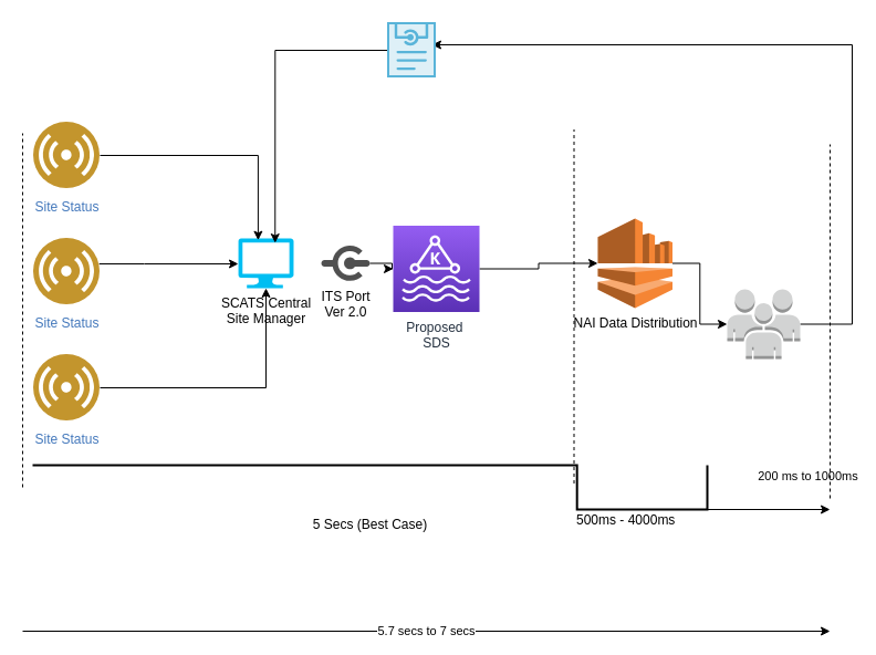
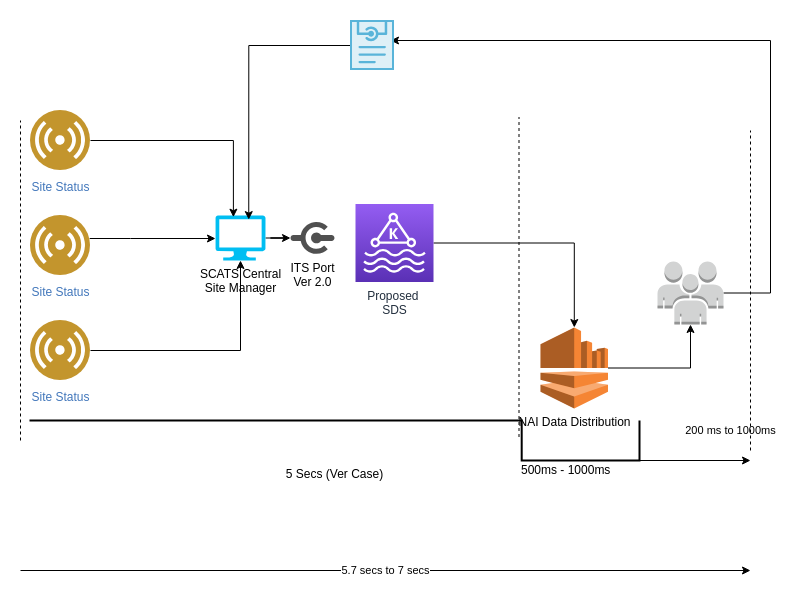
+ <mxCell id="4" style="edgeStyle=orthogonalEdgeStyle;rounded=0;orthogonalLoop=1;jettySize=auto;html=1;" parent="1" source="5" target="7" edge="1"><mxGeometry relative="1" as="geometry" /></mxCell>
- <mxCell id="6" style="edgeStyle=orthogonalEdgeStyle;rounded=0;orthogonalLoop=1;jettySize=auto;html=1;" parent="1" source="7" target="9" edge="1"><mxGeometry relative="1" as="geometry" /></mxCell>
- <mxCell id="11" value="NAI Data Distribution" style="outlineConnect=0;dashed=0;verticalLabelPosition=bottom;verticalAlign=top;align=center;html=1;shape=mxgraph.aws3.kinesis;fillColor=#F58534;gradientColor=none;" parent="1" vertex="1"><mxGeometry x="540" y="197" width="67.5" height="81" as="geometry" /></mxCell>
+ <mxCell id="11" value="NAI Data Distribution" style="outlineConnect=0;dashed=0;verticalLabelPosition=bottom;verticalAlign=top;align=center;html=1;shape=mxgraph.aws3.kinesis;fillColor=#F58534;gradientColor=none;" parent="1" vertex="1"><mxGeometry x="540" y="327" width="67.5" height="81" as="geometry" /></mxCell>
- <mxCell id="17" value="500ms - 4000ms" style="text;html=1;resizable=0;points=[];autosize=1;align=left;verticalAlign=top;spacingTop=-4;" parent="1" vertex="1"><mxGeometry x="519" y="460" width="110" height="10" as="geometry" /></mxCell>
+ <mxCell id="17" value="500ms - 1000ms" style="text;html=1;resizable=0;points=[];autosize=1;align=left;verticalAlign=top;spacingTop=-4;" parent="1" vertex="1"><mxGeometry x="519" y="460" width="110" height="10" as="geometry" /></mxCell>
- <mxCell id="16" value="5 Secs (Best Case)" style="verticalLabelPosition=bottom;html=1;verticalAlign=top;strokeWidth=2;shape=mxgraph.lean_mapping.timeline2;dx1=0;dy1=0;dx2=30;dy2=0;dx3=230;dy3=0;dx4=230;dy4=0;dx5=492.2;dy5=0.893;dy6=0.013;" parent="1" vertex="1"><mxGeometry x="29" y="420" width="610" height="40" as="geometry" /></mxCell>
+ <mxCell id="16" value="5 Secs (Ver Case)" style="verticalLabelPosition=bottom;html=1;verticalAlign=top;strokeWidth=2;shape=mxgraph.lean_mapping.timeline2;dx1=0;dy1=0;dx2=30;dy2=0;dx3=230;dy3=0;dx4=230;dy4=0;dx5=492.2;dy5=0.893;dy6=0.013;" parent="1" vertex="1"><mxGeometry x="29" y="420" width="610" height="40" as="geometry" /></mxCell>
